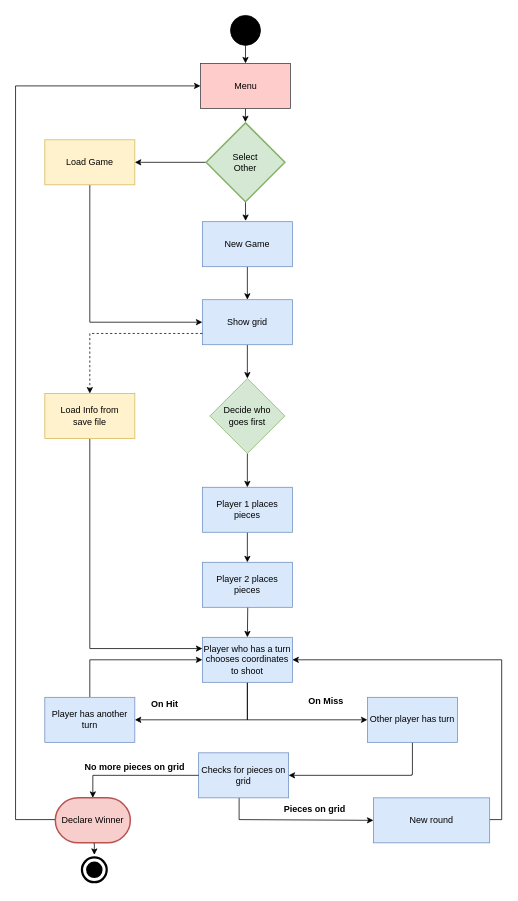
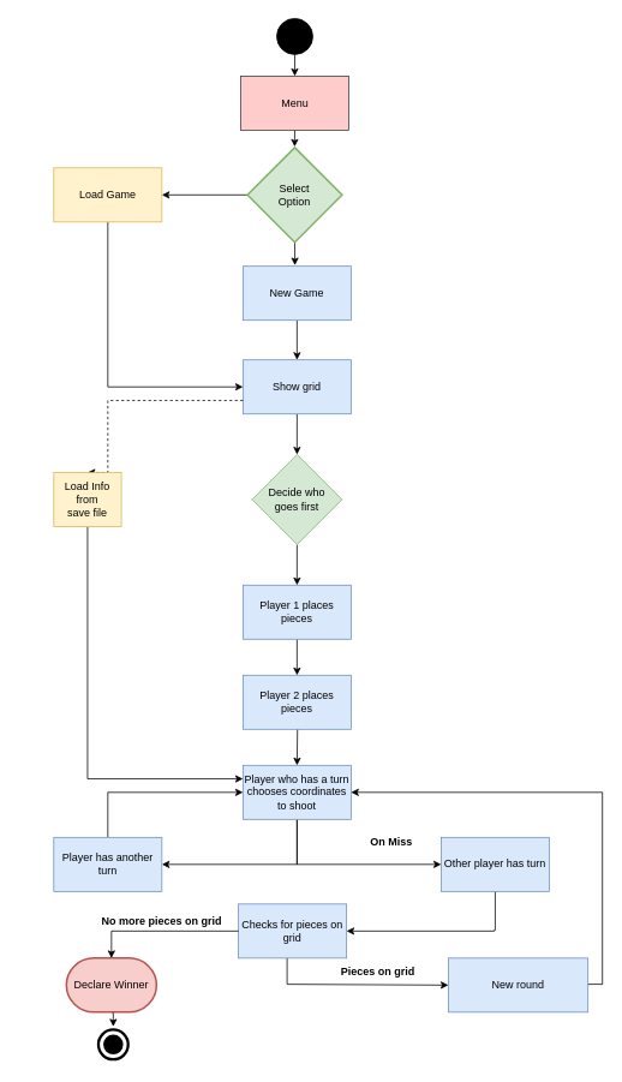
- <mxCell id="23" value="Select&lt;br&gt;Other" style="strokeWidth=2;html=1;shape=mxgraph.flowchart.decision;whiteSpace=wrap;fillColor=#d5e8d4;strokeColor=#82b366;shadow=0;" parent="1" vertex="1"><mxGeometry x="274" y="163.29" width="105" height="105.14" as="geometry" /></mxCell>
+ <mxCell id="23" value="Select&lt;br&gt;Option" style="strokeWidth=2;html=1;shape=mxgraph.flowchart.decision;whiteSpace=wrap;fillColor=#d5e8d4;strokeColor=#82b366;shadow=0;" parent="1" vertex="1"><mxGeometry x="274" y="163.29" width="105" height="105.14" as="geometry" /></mxCell>
- <mxCell id="25" value="Load Info from&lt;br&gt;save file" style="rounded=0;whiteSpace=wrap;html=1;fillColor=#fff2cc;strokeColor=#d6b656;shadow=0;" parent="1" vertex="1"><mxGeometry x="59" y="524" width="120" height="60" as="geometry" /></mxCell>
+ <mxCell id="25" value="Load Info from&lt;br&gt;save file" style="rounded=0;whiteSpace=wrap;html=1;fillColor=#fff2cc;strokeColor=#d6b656;shadow=0;" parent="1" vertex="1"><mxGeometry x="59" y="524" width="75" height="60" as="geometry" /></mxCell>
- <mxCell id="38" style="edgeStyle=orthogonalEdgeStyle;rounded=0;orthogonalLoop=1;jettySize=auto;html=1;exitX=0;exitY=0.5;exitDx=0;exitDy=0;exitPerimeter=0;entryX=0;entryY=0.5;entryDx=0;entryDy=0;shadow=0;" parent="1" source="40" target="4" edge="1"><mxGeometry relative="1" as="geometry"><Array as="points"><mxPoint x="20" y="1092" /><mxPoint x="20" y="114" /></Array></mxGeometry></mxCell>
- <mxCell id="30" value="On Hit" style="text;html=1;strokeColor=none;fillColor=none;align=center;verticalAlign=middle;whiteSpace=wrap;rounded=0;fontStyle=1;shadow=0;" parent="1" vertex="1"><mxGeometry x="199" y="929" width="40" height="20" as="geometry" /></mxCell>
